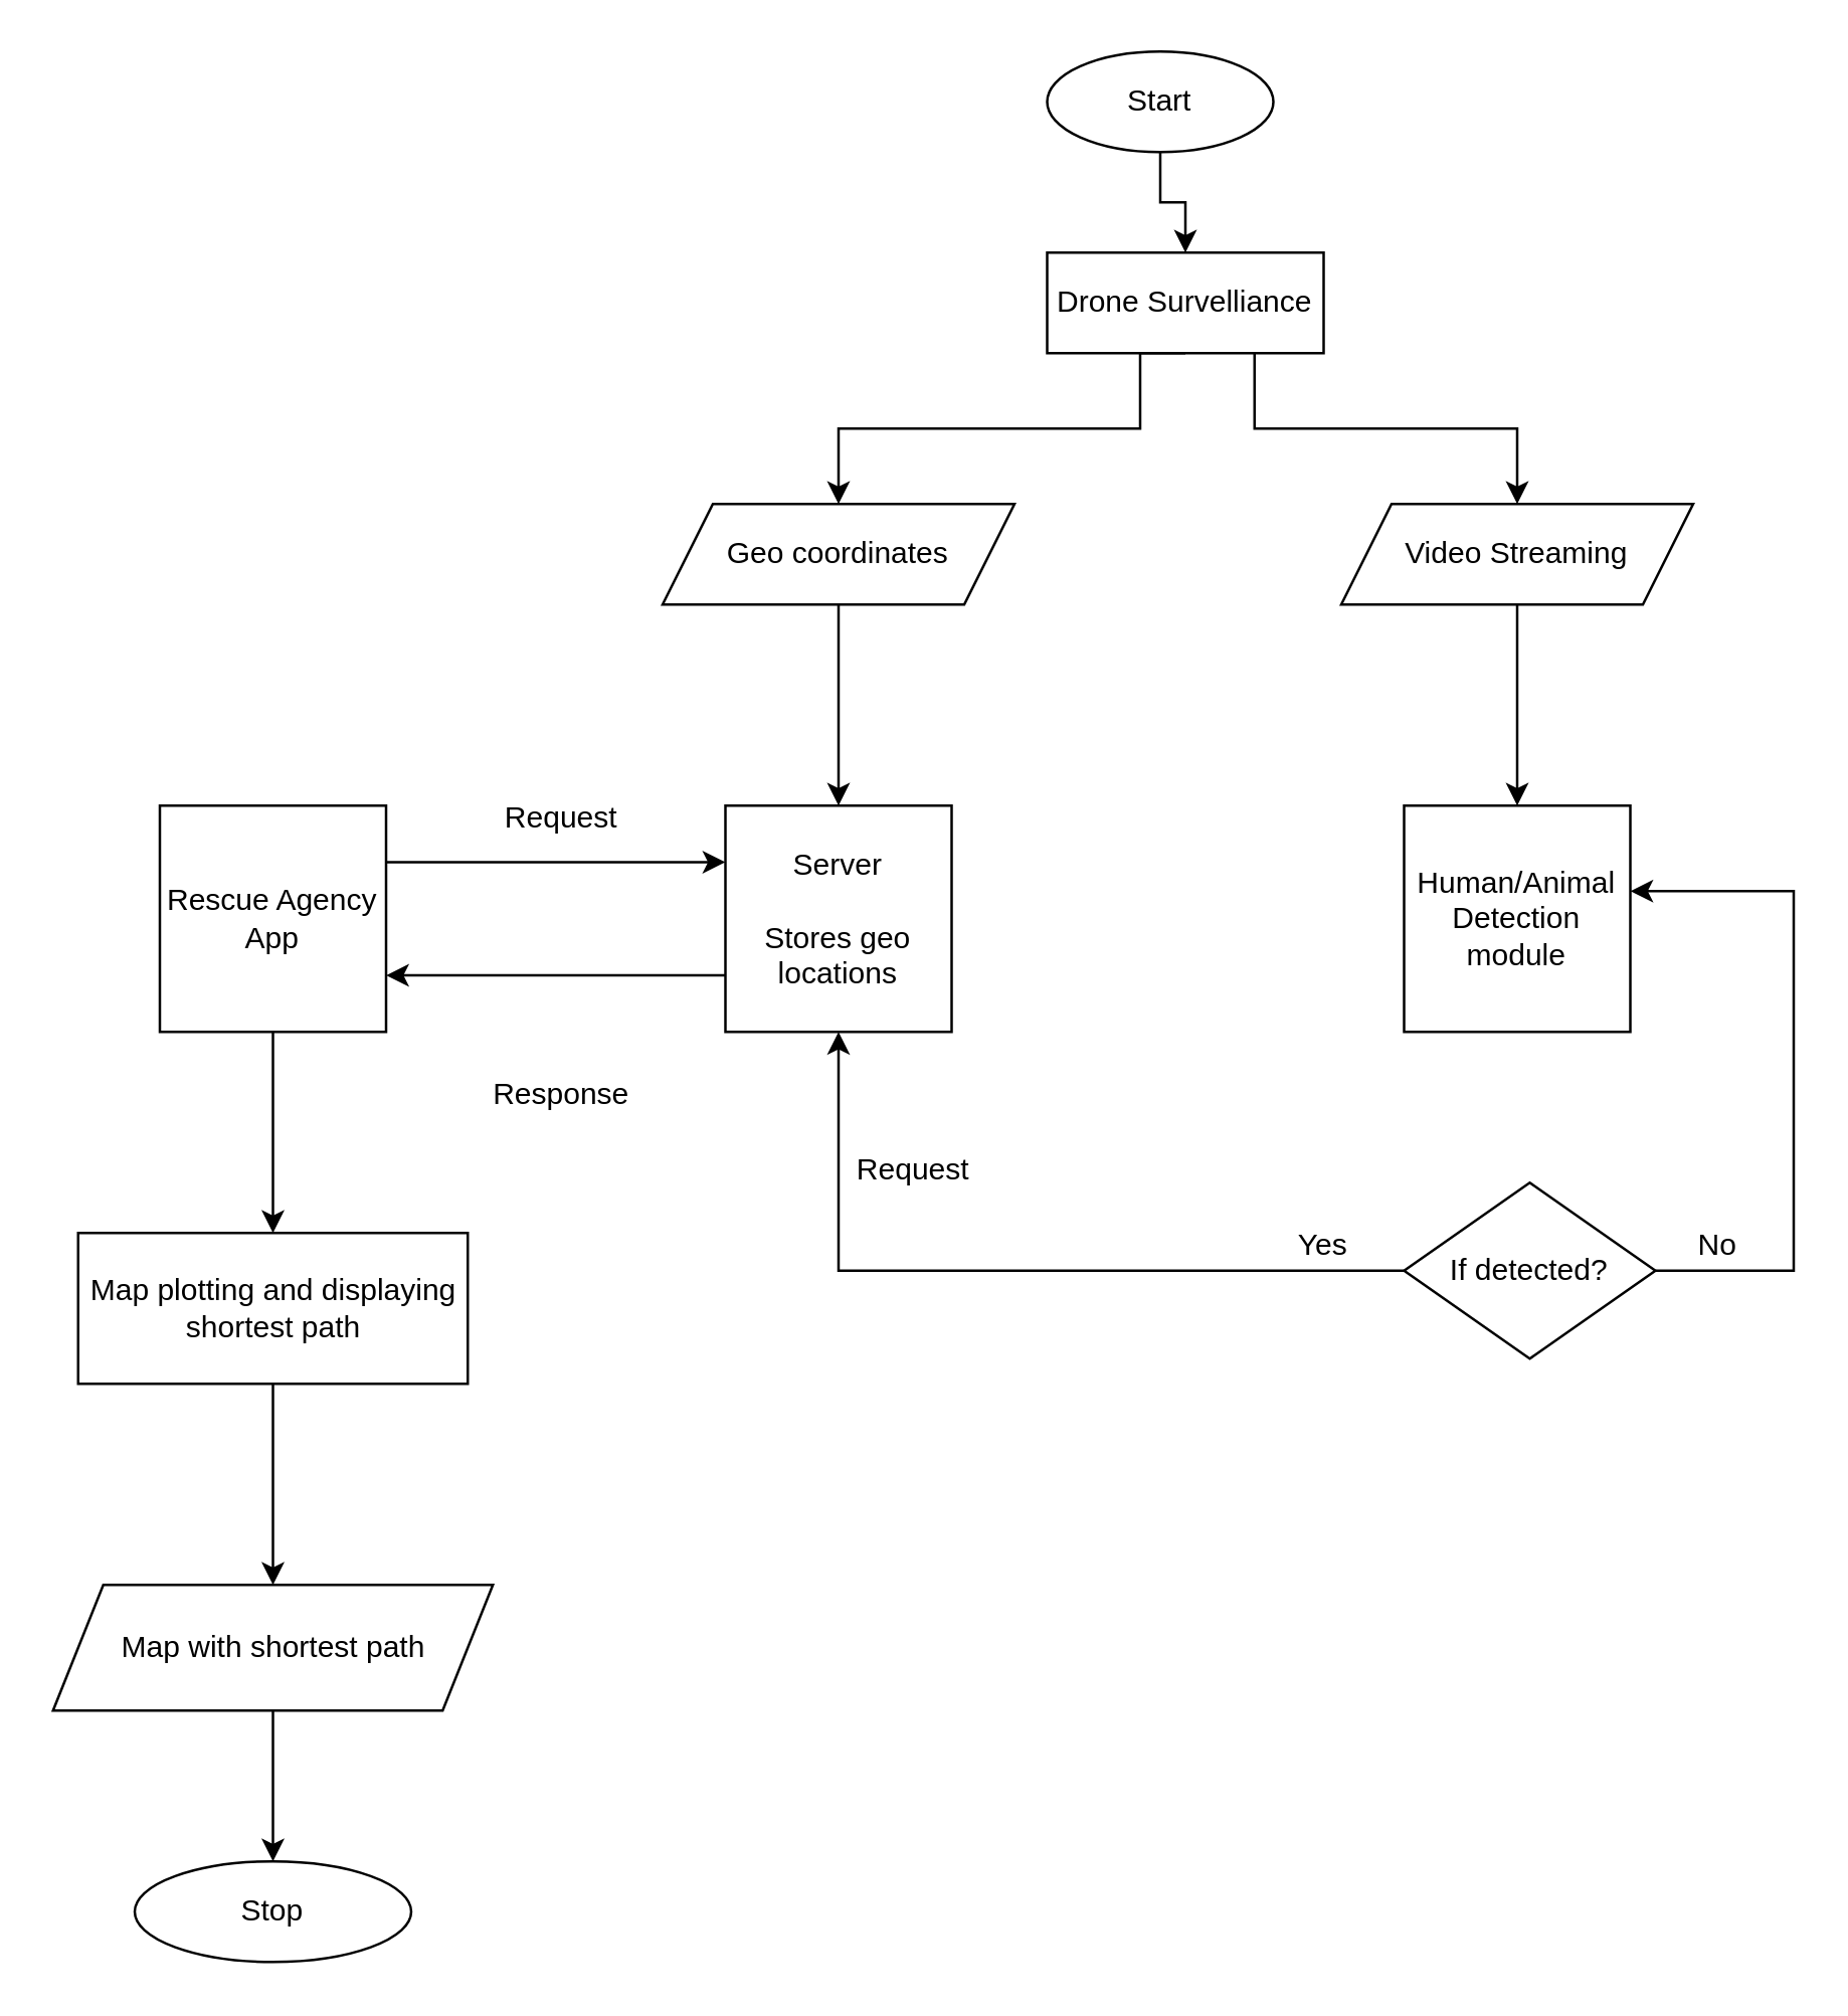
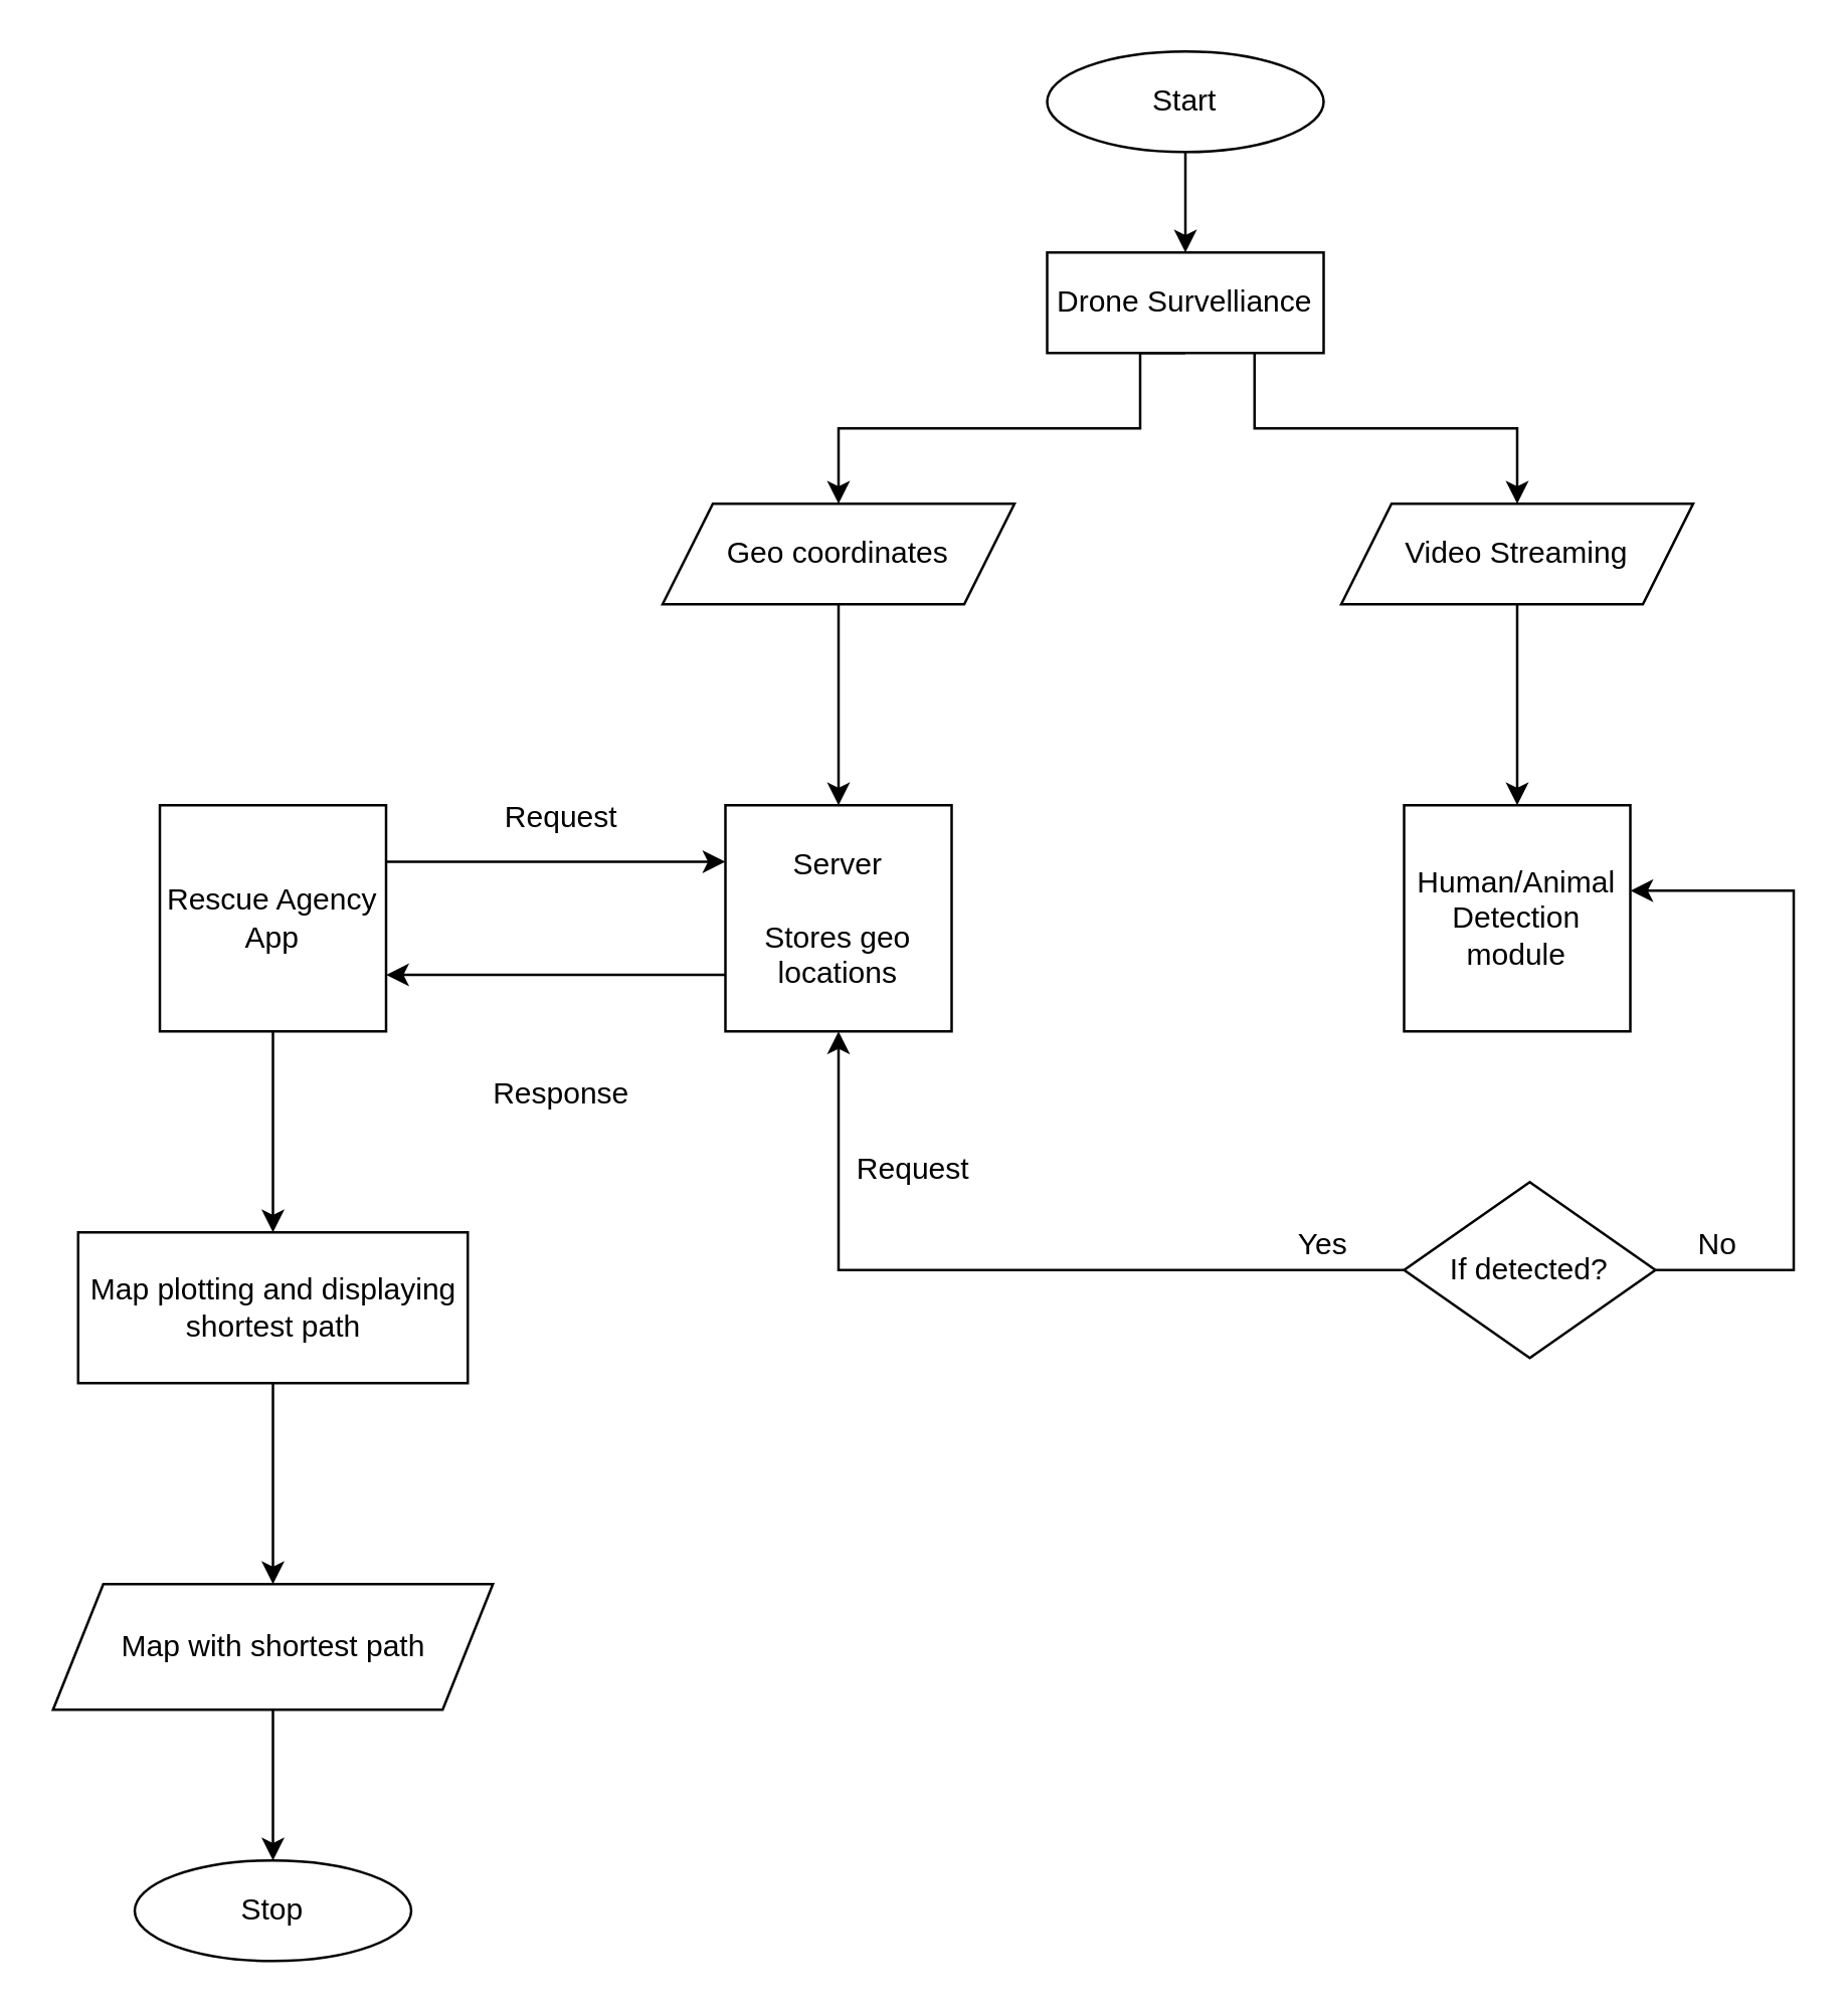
- <mxCell id="3" value="Start" style="ellipse;whiteSpace=wrap;html=1;" vertex="1" parent="1"><mxGeometry x="416" y="20" width="90" height="40" as="geometry" /></mxCell>
+ <mxCell id="3" value="Start" style="ellipse;whiteSpace=wrap;html=1;" vertex="1" parent="1"><mxGeometry x="416" y="20" width="110" height="40" as="geometry" /></mxCell>
